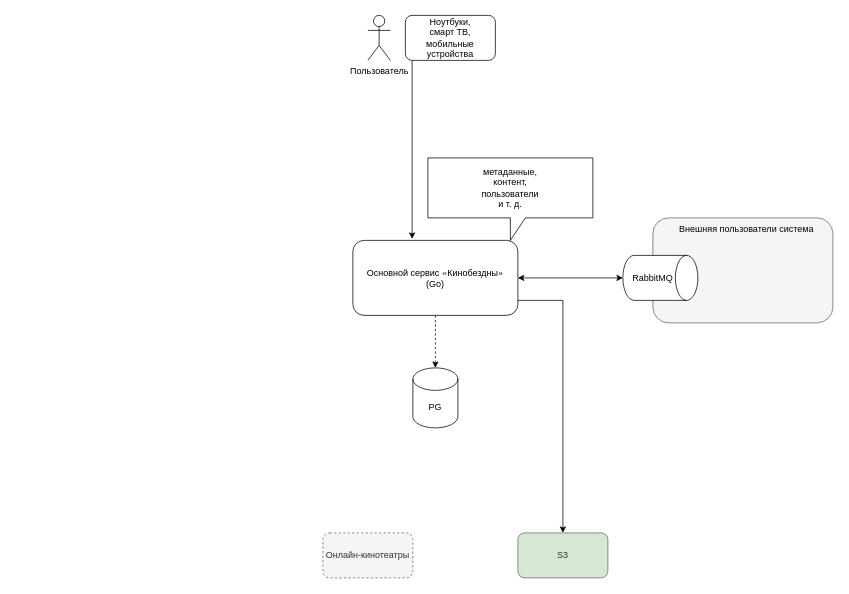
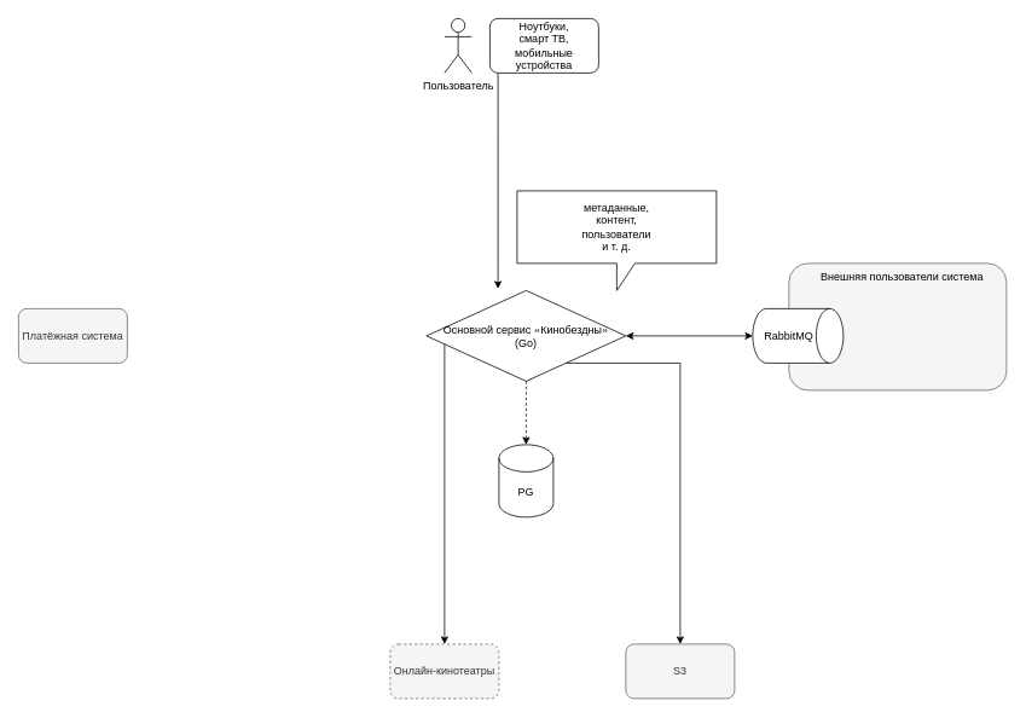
+ <mxCell id="16" value="Платёжная система" style="rounded=1;whiteSpace=wrap;html=1;fillColor=#f5f5f5;fontColor=#333333;strokeColor=#666666;" parent="1" vertex="1"><mxGeometry x="20" y="340" width="120" height="60" as="geometry" /></mxCell>
- <mxCell id="5" value="Основной сервис&amp;nbsp;&lt;span style=&quot;font-family: &amp;quot;Helvetica Neue&amp;quot;; font-size: 13px; text-align: start; background-color: initial;&quot;&gt;«&lt;/span&gt;&lt;span style=&quot;background-color: initial;&quot;&gt;Кинобездны&lt;/span&gt;&lt;span style=&quot;font-family: &amp;quot;Helvetica Neue&amp;quot;; font-size: 13px; text-align: start; background-color: initial;&quot;&gt;»&lt;/span&gt;&lt;div&gt;(Go)&lt;/div&gt;" style="rounded=1;whiteSpace=wrap;html=1;" parent="1" vertex="1"><mxGeometry x="470" y="320" width="220" height="100" as="geometry" /></mxCell>
+ <mxCell id="5" value="Основной сервис&amp;nbsp;&lt;span style=&quot;font-family: &amp;quot;Helvetica Neue&amp;quot;; font-size: 13px; text-align: start; background-color: initial;&quot;&gt;«&lt;/span&gt;&lt;span style=&quot;background-color: initial;&quot;&gt;Кинобездны&lt;/span&gt;&lt;span style=&quot;font-family: &amp;quot;Helvetica Neue&amp;quot;; font-size: 13px; text-align: start; background-color: initial;&quot;&gt;»&lt;/span&gt;&lt;div&gt;(Go)&lt;/div&gt;" style="rhombus;whiteSpace=wrap;html=1;" parent="1" vertex="1"><mxGeometry x="470" y="320" width="220" height="100" as="geometry" /></mxCell>
+ <mxCell id="4" style="edgeStyle=orthogonalEdgeStyle;rounded=0;orthogonalLoop=1;jettySize=auto;html=1;" parent="1" source="5" target="17" edge="1"><mxGeometry relative="1" as="geometry"><Array as="points"><mxPoint x="490" y="490" /><mxPoint x="490" y="490" /></Array></mxGeometry></mxCell>
- <mxCell id="13" value="S3" style="rounded=1;whiteSpace=wrap;html=1;fillColor=#d5e8d4;fontColor=#333333;strokeColor=#666666;" parent="1" vertex="1"><mxGeometry x="690" y="710" width="120" height="60" as="geometry" /></mxCell>
+ <mxCell id="13" value="S3" style="rounded=1;whiteSpace=wrap;html=1;fillColor=#f5f5f5;fontColor=#333333;strokeColor=#666666;" parent="1" vertex="1"><mxGeometry x="690" y="710" width="120" height="60" as="geometry" /></mxCell>
